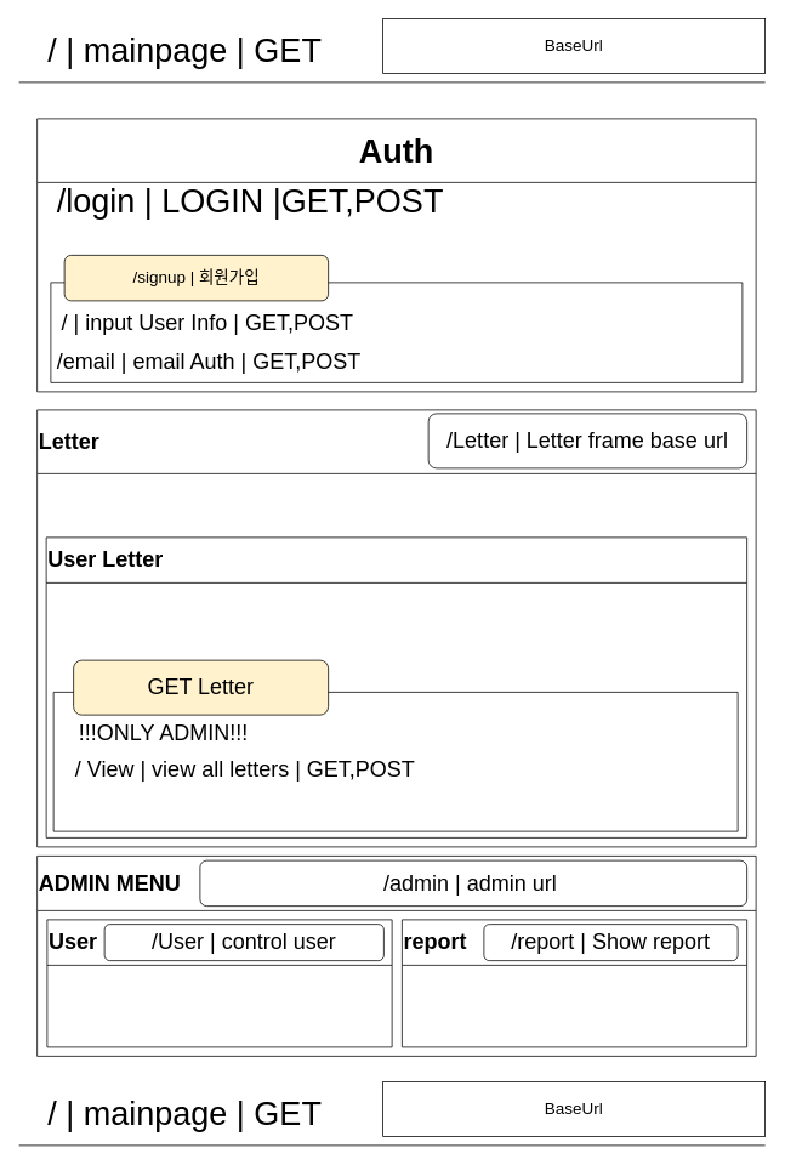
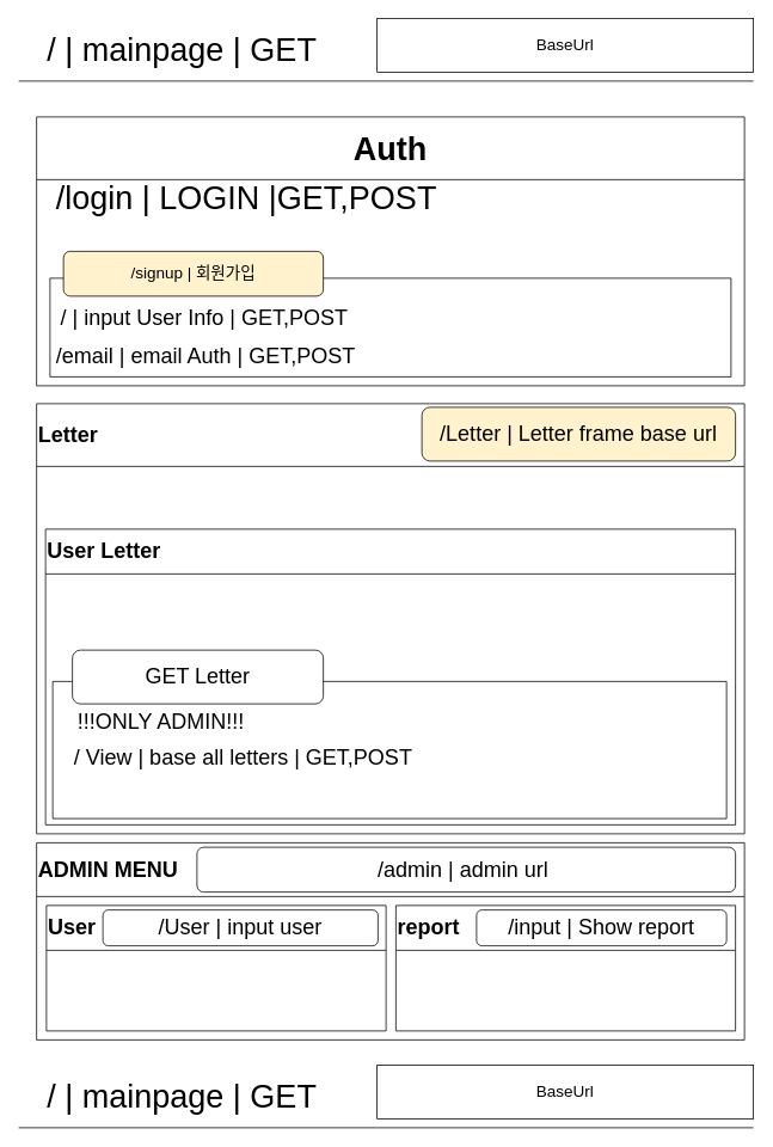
- <mxCell id="12" value="/Letter | Letter frame base url" style="rounded=1;whiteSpace=wrap;html=1;fontSize=24;" vertex="1" parent="11"><mxGeometry x="430" y="4" width="350" height="60" as="geometry" /></mxCell>
+ <mxCell id="12" value="/Letter | Letter frame base url" style="rounded=1;whiteSpace=wrap;html=1;fontSize=24;fillColor=#fff2cc;" vertex="1" parent="11"><mxGeometry x="430" y="4" width="350" height="60" as="geometry" /></mxCell>
- <mxCell id="17" value="GET Letter" style="rounded=1;whiteSpace=wrap;html=1;fontSize=24;fillColor=#fff2cc;" vertex="1" parent="13"><mxGeometry x="30" y="135" width="280" height="60" as="geometry" /></mxCell>
+ <mxCell id="17" value="GET Letter" style="rounded=1;whiteSpace=wrap;html=1;fontSize=24;" vertex="1" parent="13"><mxGeometry x="30" y="135" width="280" height="60" as="geometry" /></mxCell>
- <mxCell id="16" value="/ View | view all letters | GET,POST" style="text;html=1;strokeColor=none;fillColor=none;align=left;verticalAlign=middle;whiteSpace=wrap;rounded=0;fontSize=24;" vertex="1" parent="14"><mxGeometry x="22" y="70" width="398" height="30" as="geometry" /></mxCell>
+ <mxCell id="16" value="/ View | base all letters | GET,POST" style="text;html=1;strokeColor=none;fillColor=none;align=left;verticalAlign=middle;whiteSpace=wrap;rounded=0;fontSize=24;" vertex="1" parent="14"><mxGeometry x="22" y="70" width="398" height="30" as="geometry" /></mxCell>
- <mxCell id="21" value="/User | control user" style="rounded=1;whiteSpace=wrap;html=1;fontSize=24;" vertex="1" parent="20"><mxGeometry x="63" y="5" width="307" height="40" as="geometry" /></mxCell>
+ <mxCell id="21" value="/User | input user" style="rounded=1;whiteSpace=wrap;html=1;fontSize=24;" vertex="1" parent="20"><mxGeometry x="63" y="5" width="307" height="40" as="geometry" /></mxCell>
- <mxCell id="23" value="/report | Show report" style="rounded=1;whiteSpace=wrap;html=1;fontSize=24;" vertex="1" parent="22"><mxGeometry x="90" y="5" width="279" height="40" as="geometry" /></mxCell>
+ <mxCell id="23" value="/input | Show report" style="rounded=1;whiteSpace=wrap;html=1;fontSize=24;" vertex="1" parent="22"><mxGeometry x="90" y="5" width="279" height="40" as="geometry" /></mxCell>
